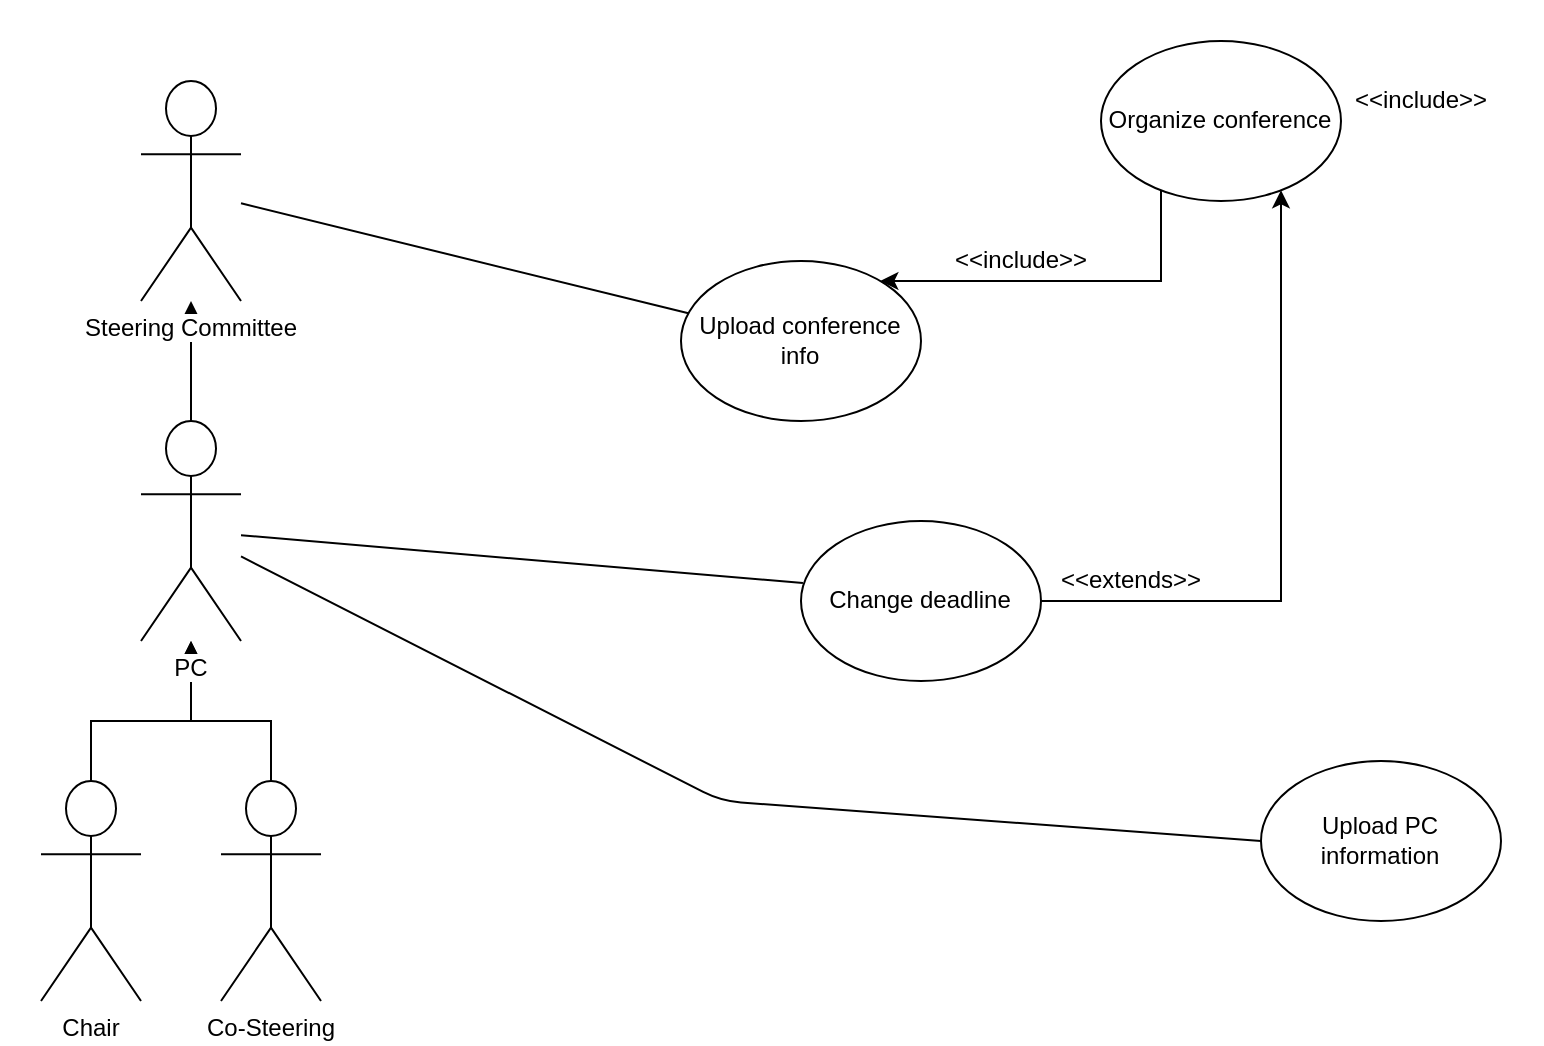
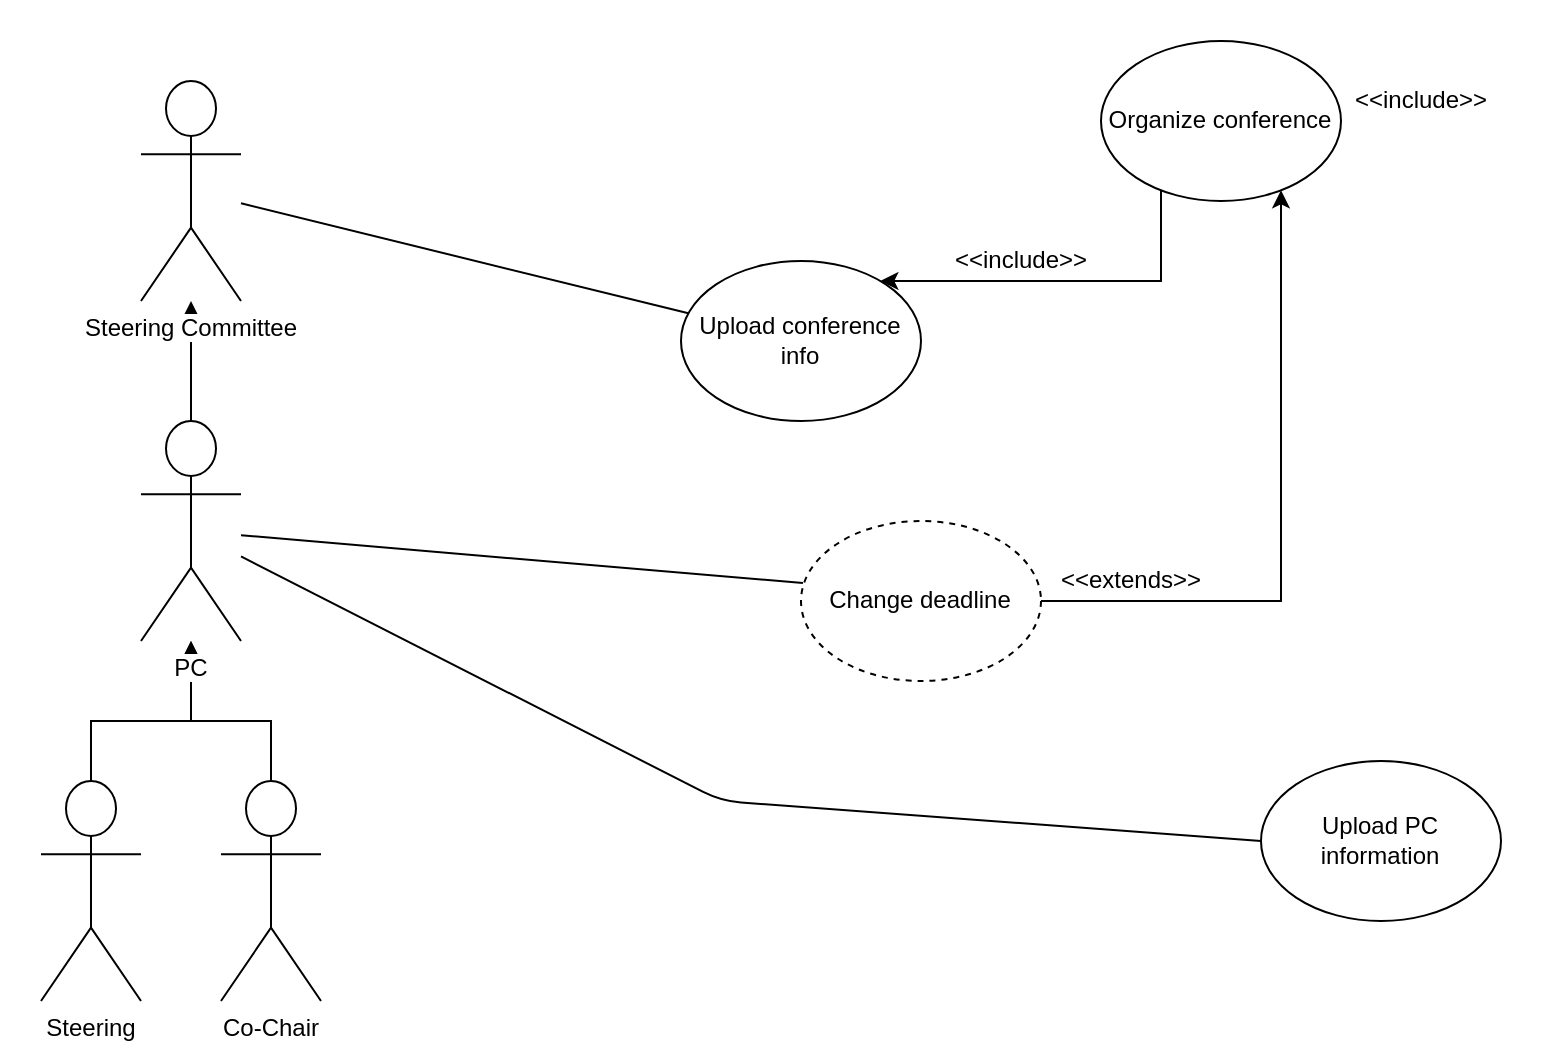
- <mxCell id="13" value="Change deadline" style="ellipse;whiteSpace=wrap;html=1;" vertex="1" parent="1"><mxGeometry x="400" y="260" width="120" height="80" as="geometry" /></mxCell>
+ <mxCell id="13" value="Change deadline" style="ellipse;whiteSpace=wrap;html=1;dashed=1;" vertex="1" parent="1"><mxGeometry x="400" y="260" width="120" height="80" as="geometry" /></mxCell>
- <mxCell id="8" value="Chair" style="shape=umlActor;verticalLabelPosition=bottom;labelBackgroundColor=#ffffff;verticalAlign=top;html=1;outlineConnect=0;" vertex="1" parent="1"><mxGeometry x="20" y="390" width="50" height="110" as="geometry" /></mxCell>
+ <mxCell id="8" value="Steering" style="shape=umlActor;verticalLabelPosition=bottom;labelBackgroundColor=#ffffff;verticalAlign=top;html=1;outlineConnect=0;" vertex="1" parent="1"><mxGeometry x="20" y="390" width="50" height="110" as="geometry" /></mxCell>
- <mxCell id="7" value="Co-Steering" style="shape=umlActor;verticalLabelPosition=bottom;labelBackgroundColor=#ffffff;verticalAlign=top;html=1;outlineConnect=0;" vertex="1" parent="1"><mxGeometry x="110" y="390" width="50" height="110" as="geometry" /></mxCell>
+ <mxCell id="7" value="Co-Chair" style="shape=umlActor;verticalLabelPosition=bottom;labelBackgroundColor=#ffffff;verticalAlign=top;html=1;outlineConnect=0;" vertex="1" parent="1"><mxGeometry x="110" y="390" width="50" height="110" as="geometry" /></mxCell>
